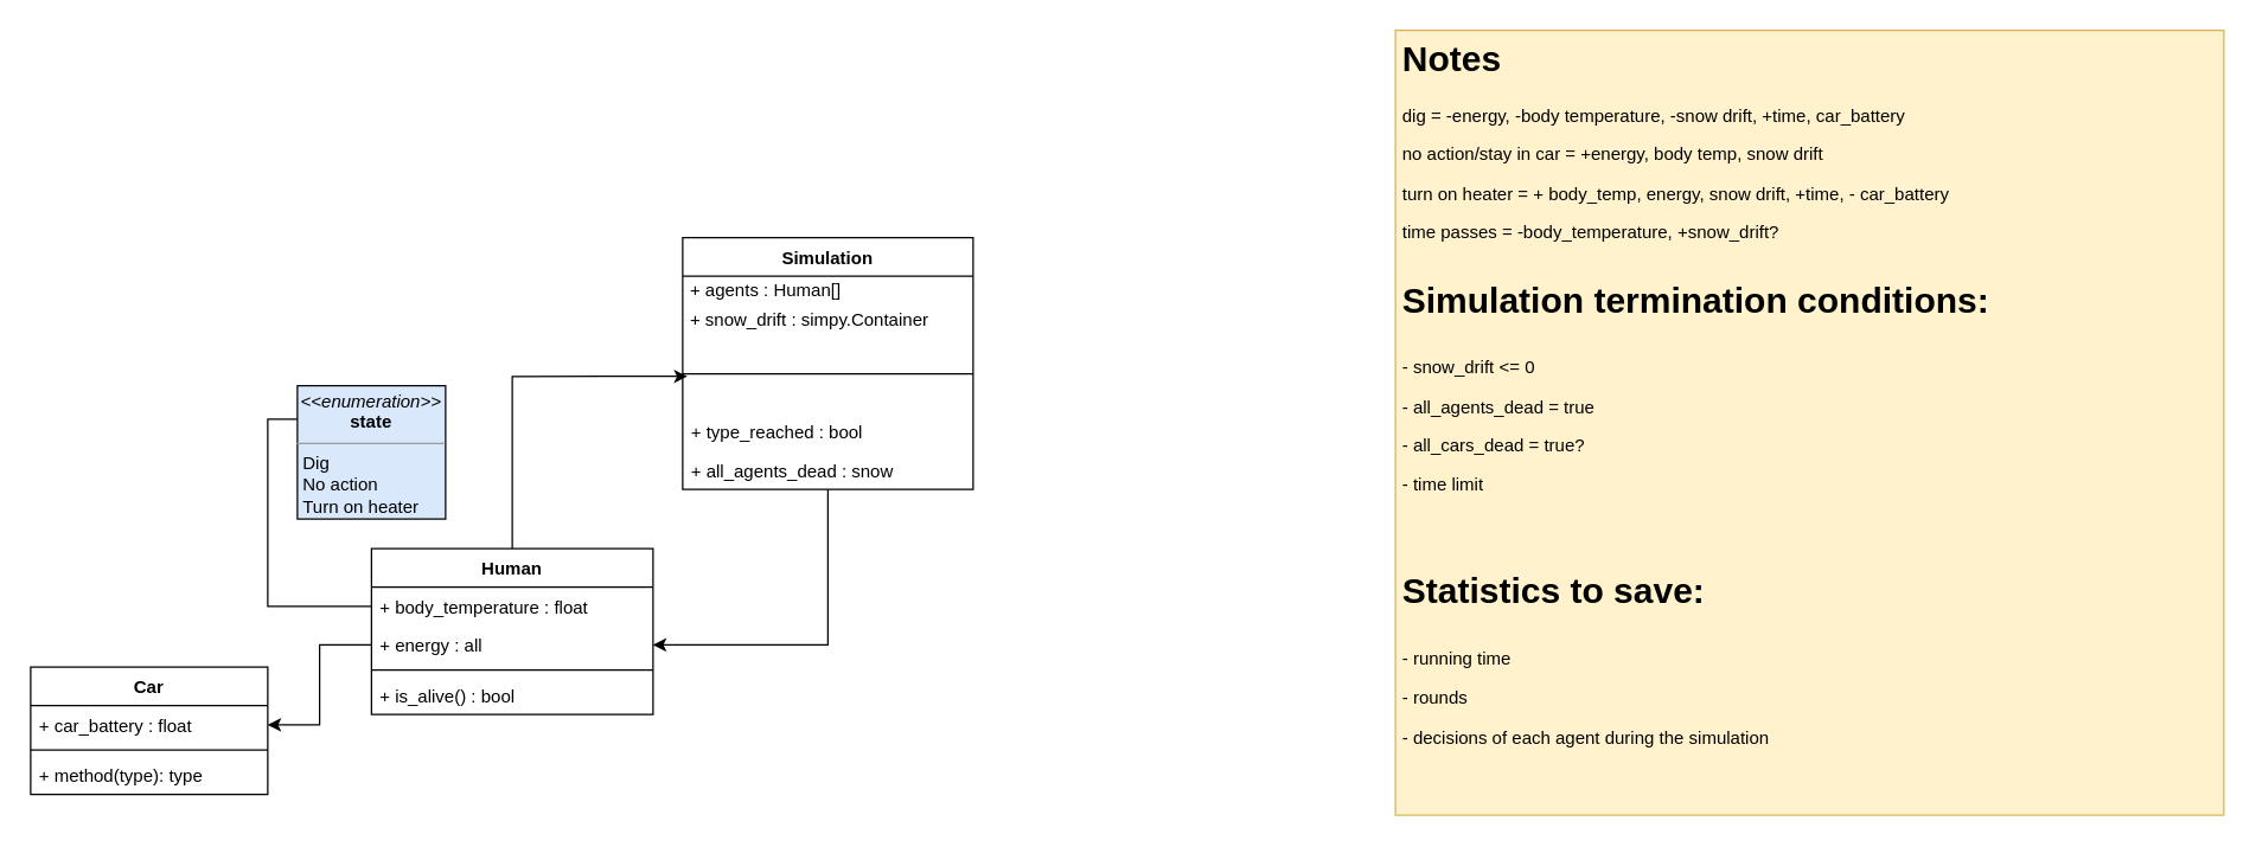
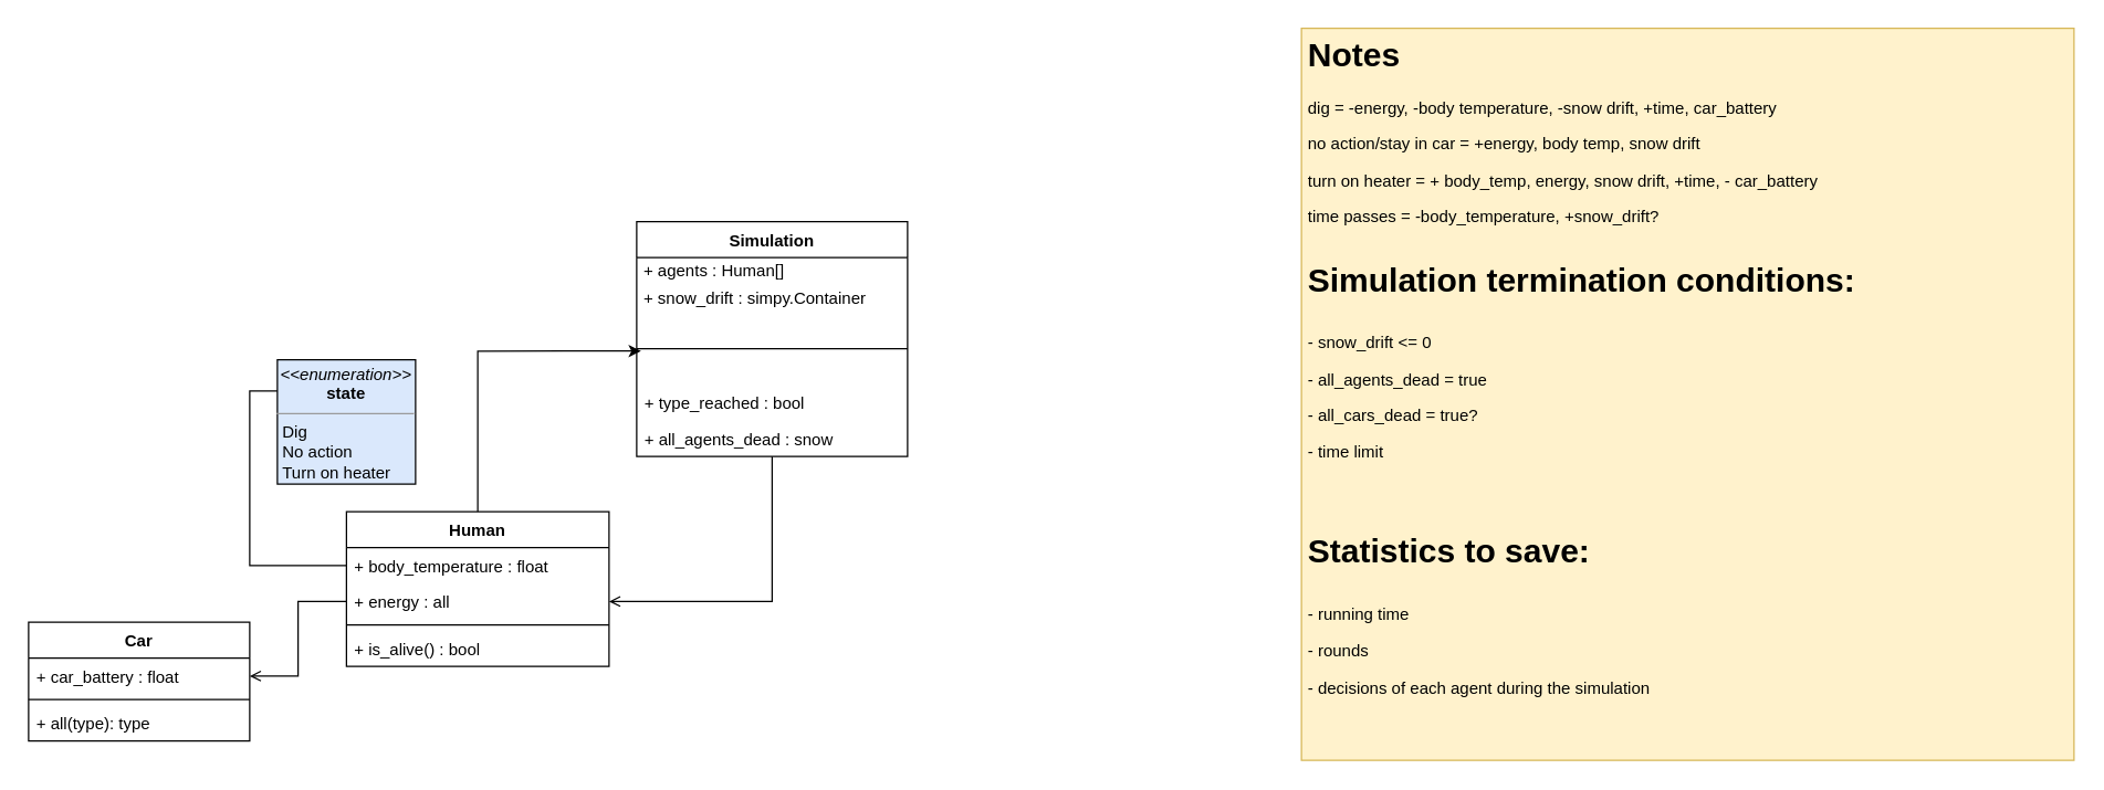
- <mxCell id="9" style="edgeStyle=orthogonalEdgeStyle;rounded=0;orthogonalLoop=1;jettySize=auto;html=1;entryX=1;entryY=0.5;entryDx=0;entryDy=0;" edge="1" parent="1" source="10" target="6"><mxGeometry relative="1" as="geometry" /></mxCell>
+ <mxCell id="9" style="edgeStyle=orthogonalEdgeStyle;rounded=0;orthogonalLoop=1;jettySize=auto;html=1;entryX=1;entryY=0.5;entryDx=0;entryDy=0;endArrow=open;" edge="1" parent="1" source="10" target="6"><mxGeometry relative="1" as="geometry" /></mxCell>
- <mxCell id="22" style="edgeStyle=orthogonalEdgeStyle;rounded=0;orthogonalLoop=1;jettySize=auto;html=1;" edge="1" parent="1" source="6" target="18"><mxGeometry relative="1" as="geometry" /></mxCell>
+ <mxCell id="22" style="edgeStyle=orthogonalEdgeStyle;rounded=0;orthogonalLoop=1;jettySize=auto;html=1;endArrow=open;" edge="1" parent="1" source="6" target="18"><mxGeometry relative="1" as="geometry" /></mxCell>
- <mxCell id="20" value="+ method(type): type" style="text;strokeColor=none;fillColor=none;align=left;verticalAlign=top;spacingLeft=4;spacingRight=4;overflow=hidden;rotatable=0;points=[[0,0.5],[1,0.5]];portConstraint=eastwest;rounded=0;fontSize=12;" parent="17" vertex="1"><mxGeometry y="60" width="160" height="26" as="geometry" /></mxCell>
+ <mxCell id="20" value="+ all(type): type" style="text;strokeColor=none;fillColor=none;align=left;verticalAlign=top;spacingLeft=4;spacingRight=4;overflow=hidden;rotatable=0;points=[[0,0.5],[1,0.5]];portConstraint=eastwest;rounded=0;fontSize=12;" parent="17" vertex="1"><mxGeometry y="60" width="160" height="26" as="geometry" /></mxCell>
